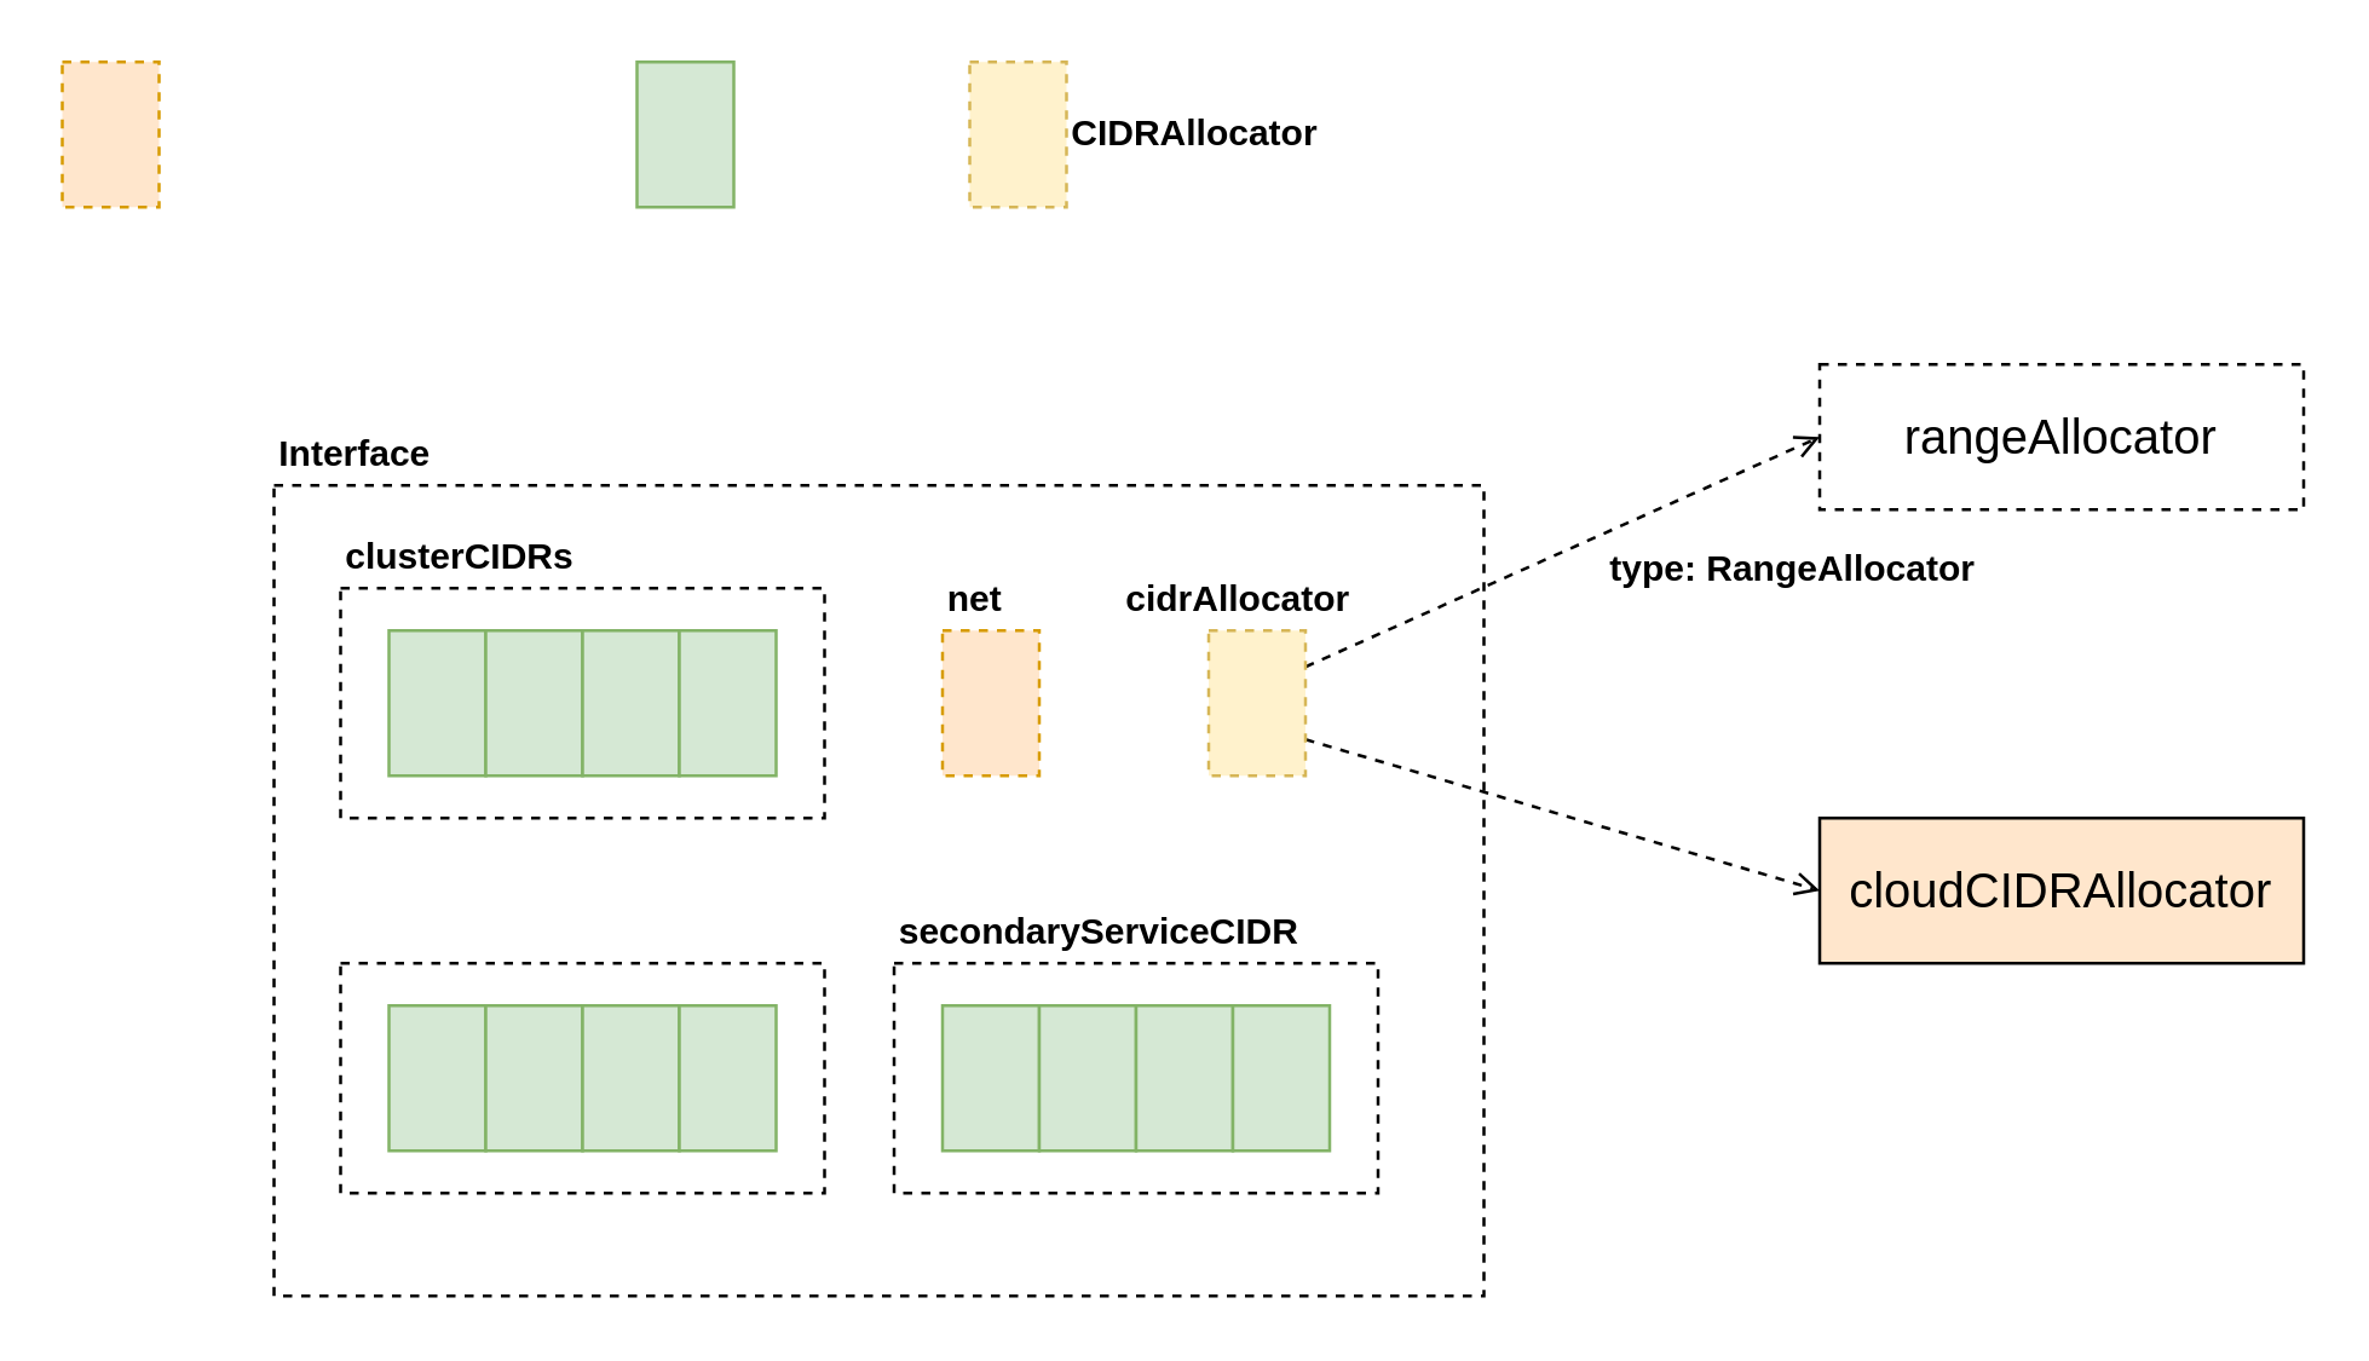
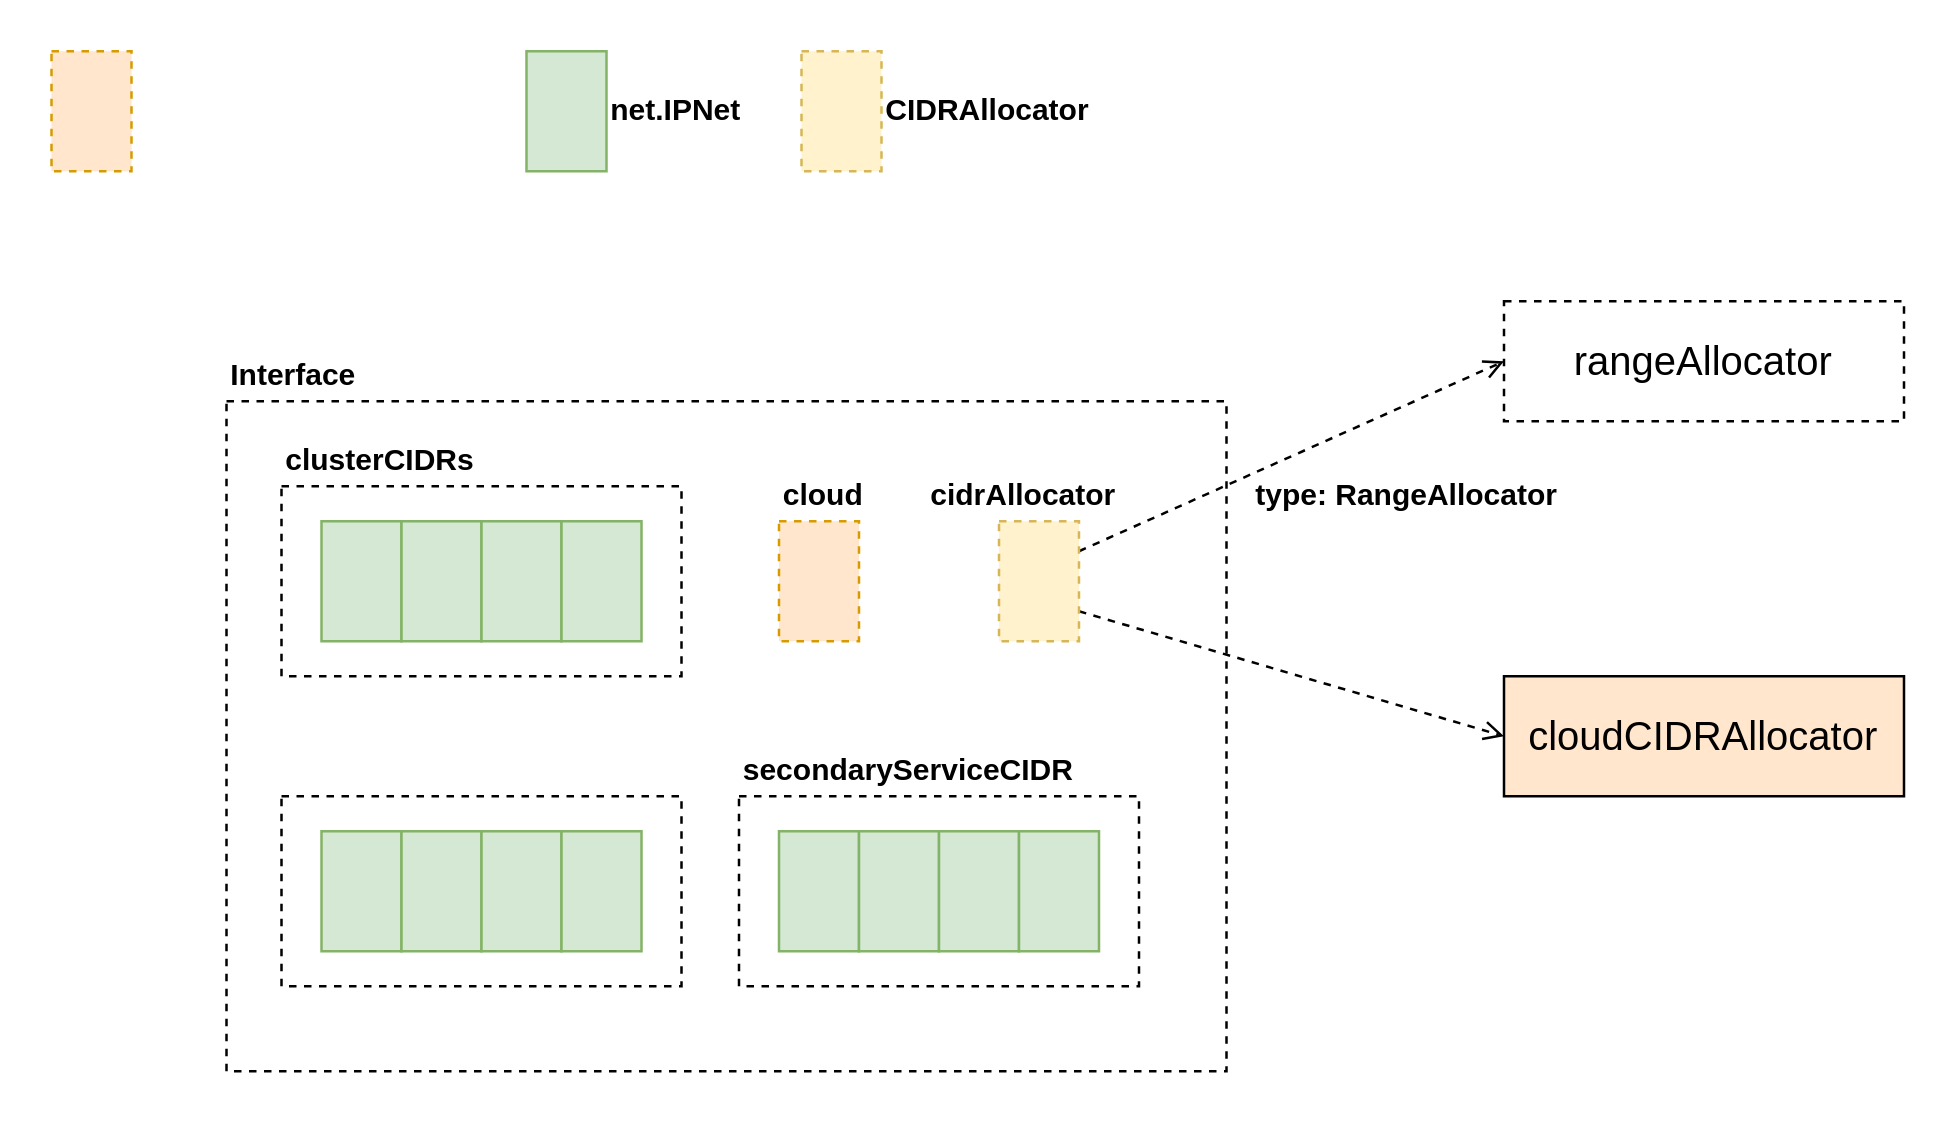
+ <mxCell id="6" value="net.IPNet" style="text;html=1;align=left;verticalAlign=middle;resizable=0;points=[];autosize=1;fontSize=12;fontStyle=1" vertex="1" parent="1"><mxGeometry x="242" y="34" width="70" height="20" as="geometry" /></mxCell>
- <mxCell id="34" value="type: RangeAllocator" style="text;html=1;align=left;verticalAlign=middle;resizable=0;points=[];autosize=1;fontSize=12;fontStyle=1" vertex="1" parent="1"><mxGeometry x="530" y="178" width="140" height="20" as="geometry" /></mxCell>
+ <mxCell id="34" value="type: RangeAllocator" style="text;html=1;align=left;verticalAlign=middle;resizable=0;points=[];autosize=1;fontSize=12;fontStyle=1" vertex="1" parent="1"><mxGeometry x="500" y="188" width="140" height="20" as="geometry" /></mxCell>
- <mxCell id="25" value="net" style="text;html=1;align=left;verticalAlign=middle;resizable=0;points=[];autosize=1;fontSize=12;fontStyle=1" vertex="1" parent="1"><mxGeometry x="311" y="188" width="50" height="20" as="geometry" /></mxCell>
+ <mxCell id="25" value="cloud" style="text;html=1;align=left;verticalAlign=middle;resizable=0;points=[];autosize=1;fontSize=12;fontStyle=1" vertex="1" parent="1"><mxGeometry x="311" y="188" width="50" height="20" as="geometry" /></mxCell>
